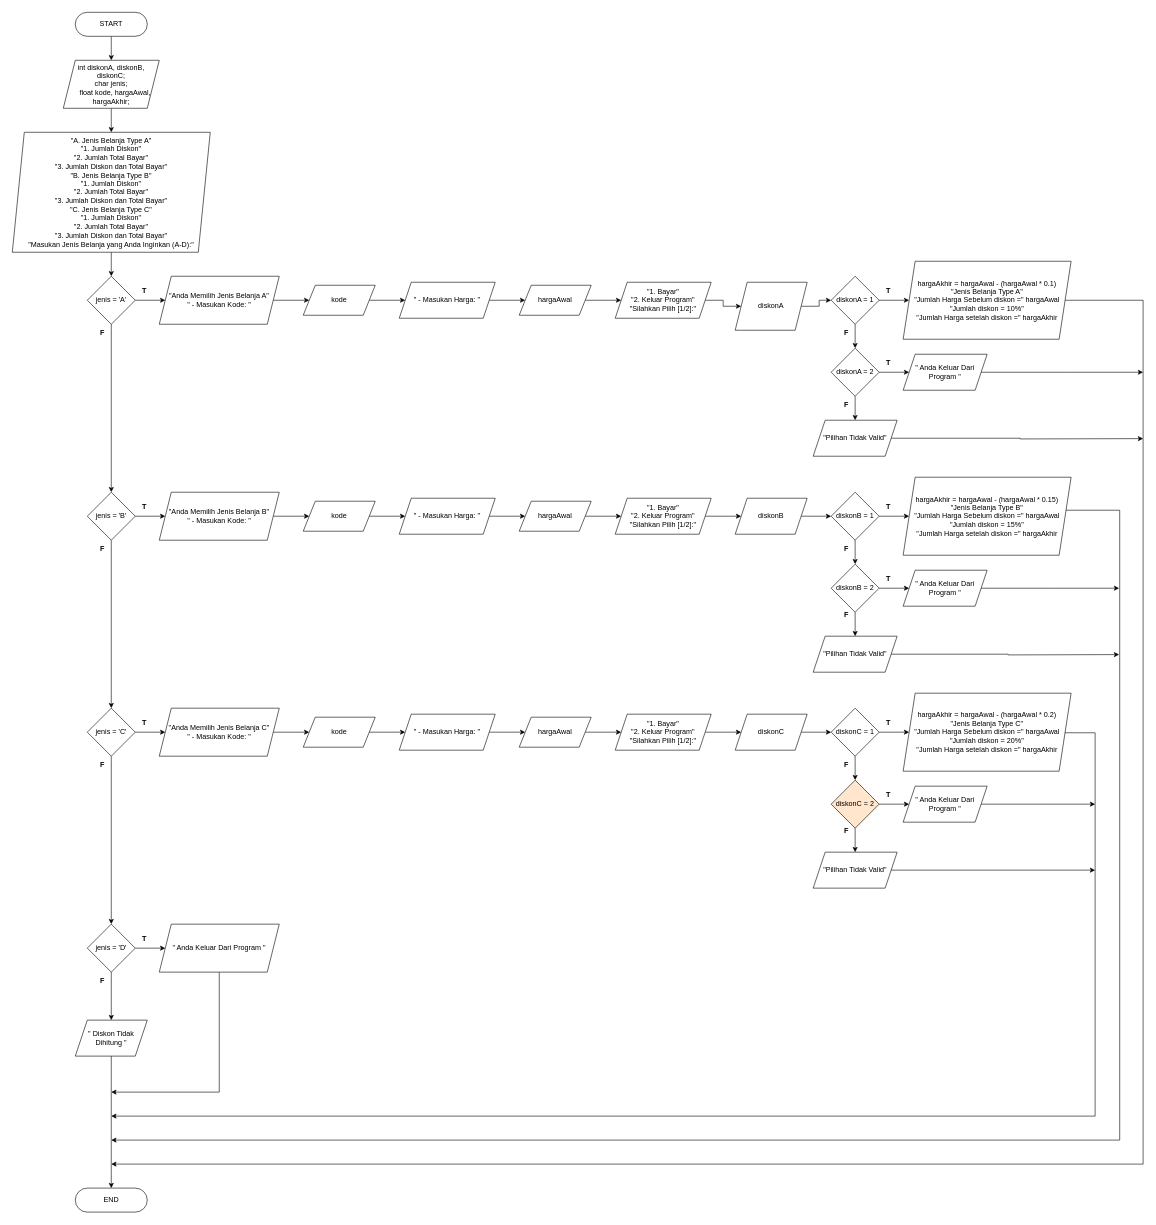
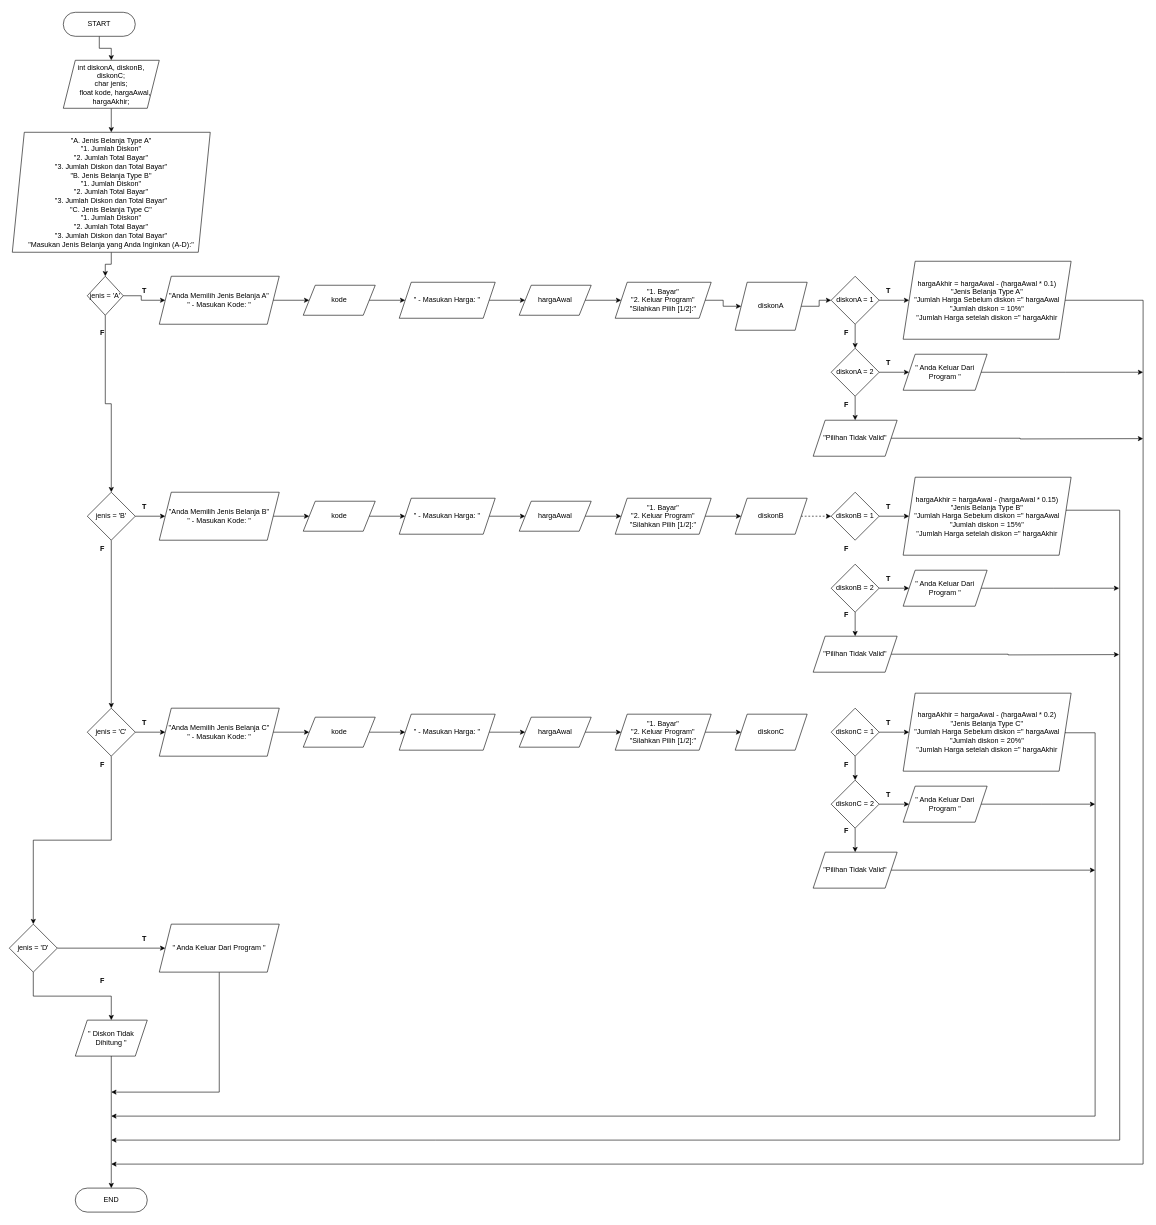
- <mxCell id="3" value="START" style="rounded=1;whiteSpace=wrap;html=1;arcSize=50;" parent="1" vertex="1"><mxGeometry x="125" y="20" width="120" height="40" as="geometry" /></mxCell>
+ <mxCell id="3" value="START" style="rounded=1;whiteSpace=wrap;html=1;arcSize=50;" parent="1" vertex="1"><mxGeometry x="105" y="20" width="120" height="40" as="geometry" /></mxCell>
- <mxCell id="6" value="jenis = 'A'" style="rhombus;whiteSpace=wrap;html=1;" parent="1" vertex="1"><mxGeometry x="145" y="460" width="80" height="80" as="geometry" /></mxCell>
+ <mxCell id="6" value="jenis = 'A'" style="rhombus;whiteSpace=wrap;html=1;" parent="1" vertex="1"><mxGeometry x="145" y="460" width="60" height="65" as="geometry" /></mxCell>
- <mxCell id="53" style="edgeStyle=orthogonalEdgeStyle;rounded=0;orthogonalLoop=1;jettySize=auto;html=1;exitX=1;exitY=0.5;exitDx=0;exitDy=0;entryX=0;entryY=0.5;entryDx=0;entryDy=0;" edge="1" parent="1" source="54" target="57"><mxGeometry relative="1" as="geometry" /></mxCell>
+ <mxCell id="53" style="edgeStyle=orthogonalEdgeStyle;rounded=0;orthogonalLoop=1;jettySize=auto;html=1;exitX=1;exitY=0.5;exitDx=0;exitDy=0;entryX=0;entryY=0.5;entryDx=0;entryDy=0;dashed=1;" edge="1" parent="1" source="54" target="57"><mxGeometry relative="1" as="geometry" /></mxCell>
- <mxCell id="56" style="edgeStyle=orthogonalEdgeStyle;rounded=0;orthogonalLoop=1;jettySize=auto;html=1;exitX=0.5;exitY=1;exitDx=0;exitDy=0;entryX=0.5;entryY=0;entryDx=0;entryDy=0;" edge="1" parent="1" source="57" target="62"><mxGeometry relative="1" as="geometry" /></mxCell>
- <mxCell id="87" style="edgeStyle=orthogonalEdgeStyle;rounded=0;orthogonalLoop=1;jettySize=auto;html=1;exitX=1;exitY=0.5;exitDx=0;exitDy=0;entryX=0;entryY=0.5;entryDx=0;entryDy=0;" edge="1" parent="1" source="88" target="91"><mxGeometry relative="1" as="geometry" /></mxCell>
- <mxCell id="96" value="diskonC = 2" style="rhombus;whiteSpace=wrap;html=1;fillColor=#ffe6cc;" vertex="1" parent="1"><mxGeometry x="1385" y="1300" width="80" height="80" as="geometry" /></mxCell>
+ <mxCell id="96" value="diskonC = 2" style="rhombus;whiteSpace=wrap;html=1;" vertex="1" parent="1"><mxGeometry x="1385" y="1300" width="80" height="80" as="geometry" /></mxCell>
- <mxCell id="109" value="jenis = 'D'" style="rhombus;whiteSpace=wrap;html=1;" vertex="1" parent="1"><mxGeometry x="145" y="1540" width="80" height="80" as="geometry" /></mxCell>
+ <mxCell id="109" value="jenis = 'D'" style="rhombus;whiteSpace=wrap;html=1;" vertex="1" parent="1"><mxGeometry x="15" y="1540" width="80" height="80" as="geometry" /></mxCell>
